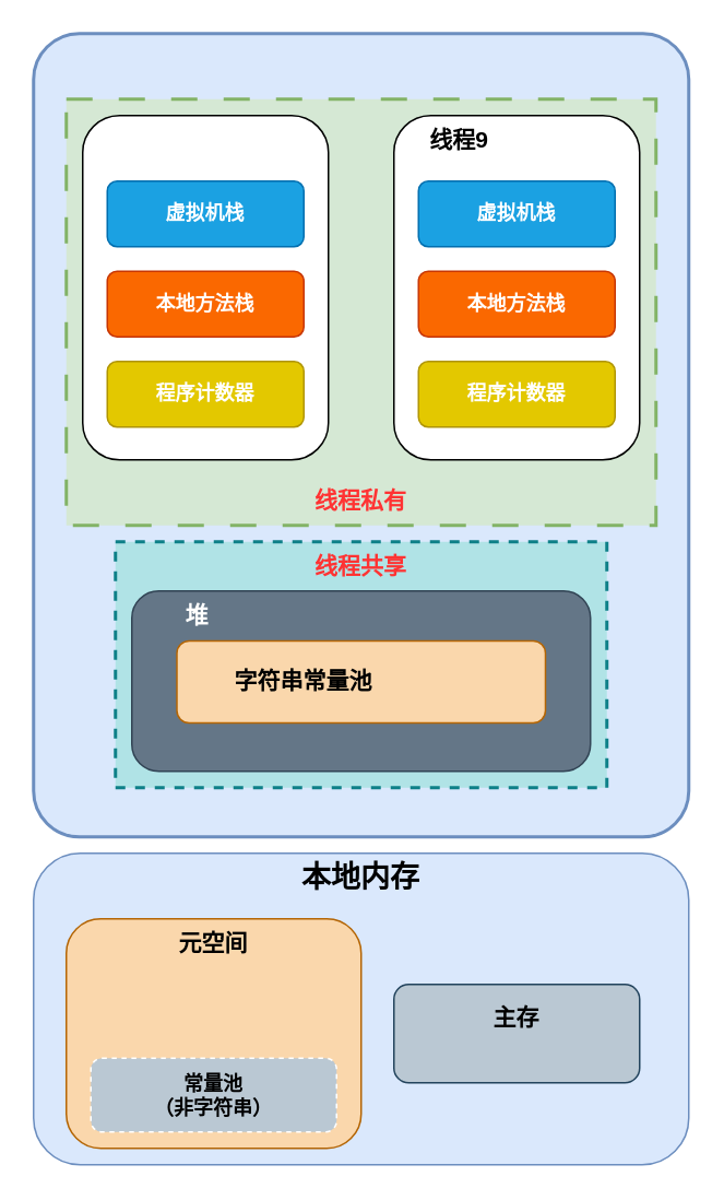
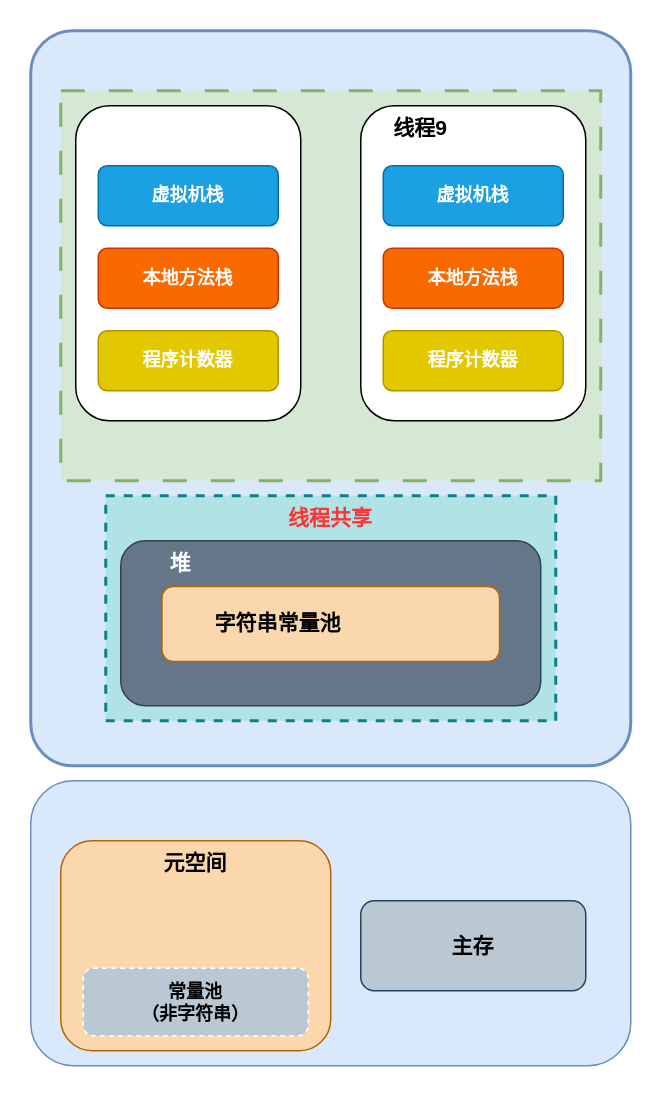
- <mxCell id="14" value="&lt;span style=&quot;font-size: 14px;&quot;&gt;&lt;b&gt;&lt;font color=&quot;#ff3333&quot;&gt;线程私有&lt;/font&gt;&lt;/b&gt;&lt;/span&gt;" style="text;html=1;align=center;verticalAlign=middle;whiteSpace=wrap;rounded=0;" vertex="1" parent="1"><mxGeometry x="180" y="290" width="80" height="30" as="geometry" /></mxCell>
- <mxCell id="27" value="&lt;b&gt;&lt;font style=&quot;font-size: 18px;&quot;&gt;本地内存&lt;/font&gt;&lt;/b&gt;" style="text;html=1;align=center;verticalAlign=middle;whiteSpace=wrap;rounded=0;" vertex="1" parent="1"><mxGeometry x="180" y="520" width="80" height="30" as="geometry" /></mxCell>
- <mxCell id="21" value="&lt;span style=&quot;font-size: 14px;&quot;&gt;&lt;b&gt;主存&lt;/b&gt;&lt;/span&gt;" style="text;html=1;align=center;verticalAlign=middle;whiteSpace=wrap;rounded=0;" vertex="1" parent="1"><mxGeometry x="275" y="605" width="80" height="30" as="geometry" /></mxCell>
+ <mxCell id="21" value="&lt;span style=&quot;font-size: 14px;&quot;&gt;&lt;b&gt;主存&lt;/b&gt;&lt;/span&gt;" style="text;html=1;align=center;verticalAlign=middle;whiteSpace=wrap;rounded=0;" vertex="1" parent="1"><mxGeometry x="275" y="615" width="80" height="30" as="geometry" /></mxCell>
